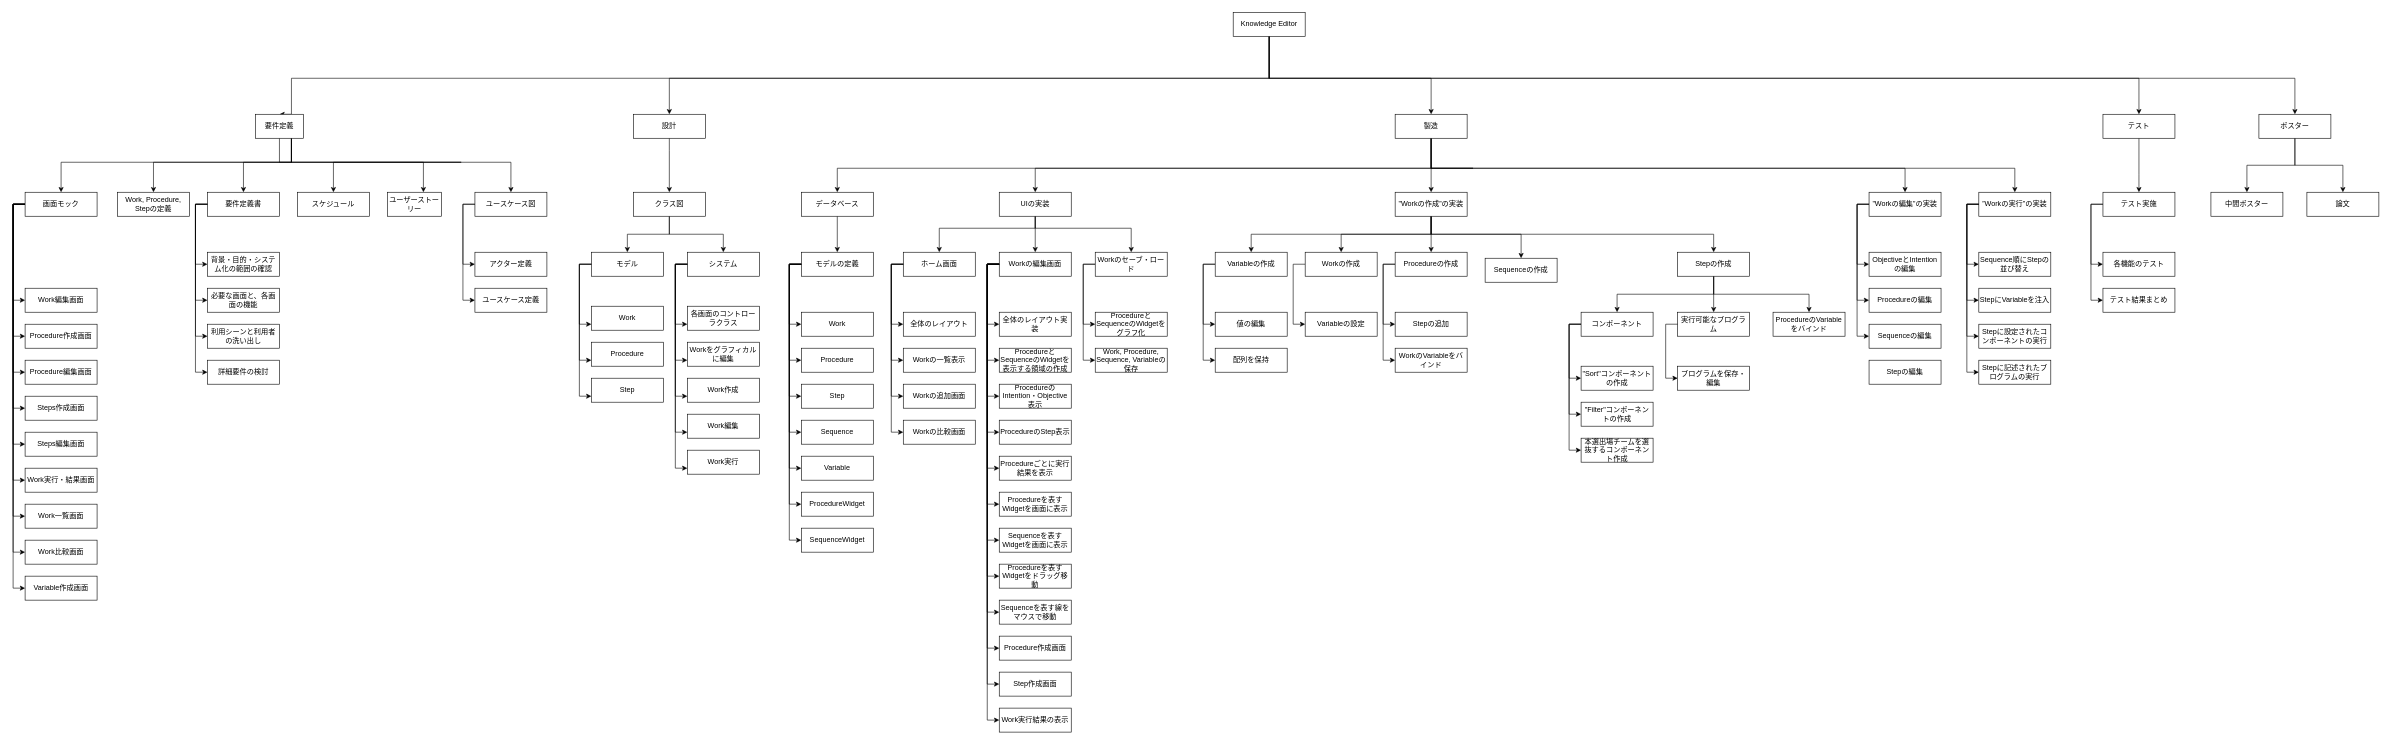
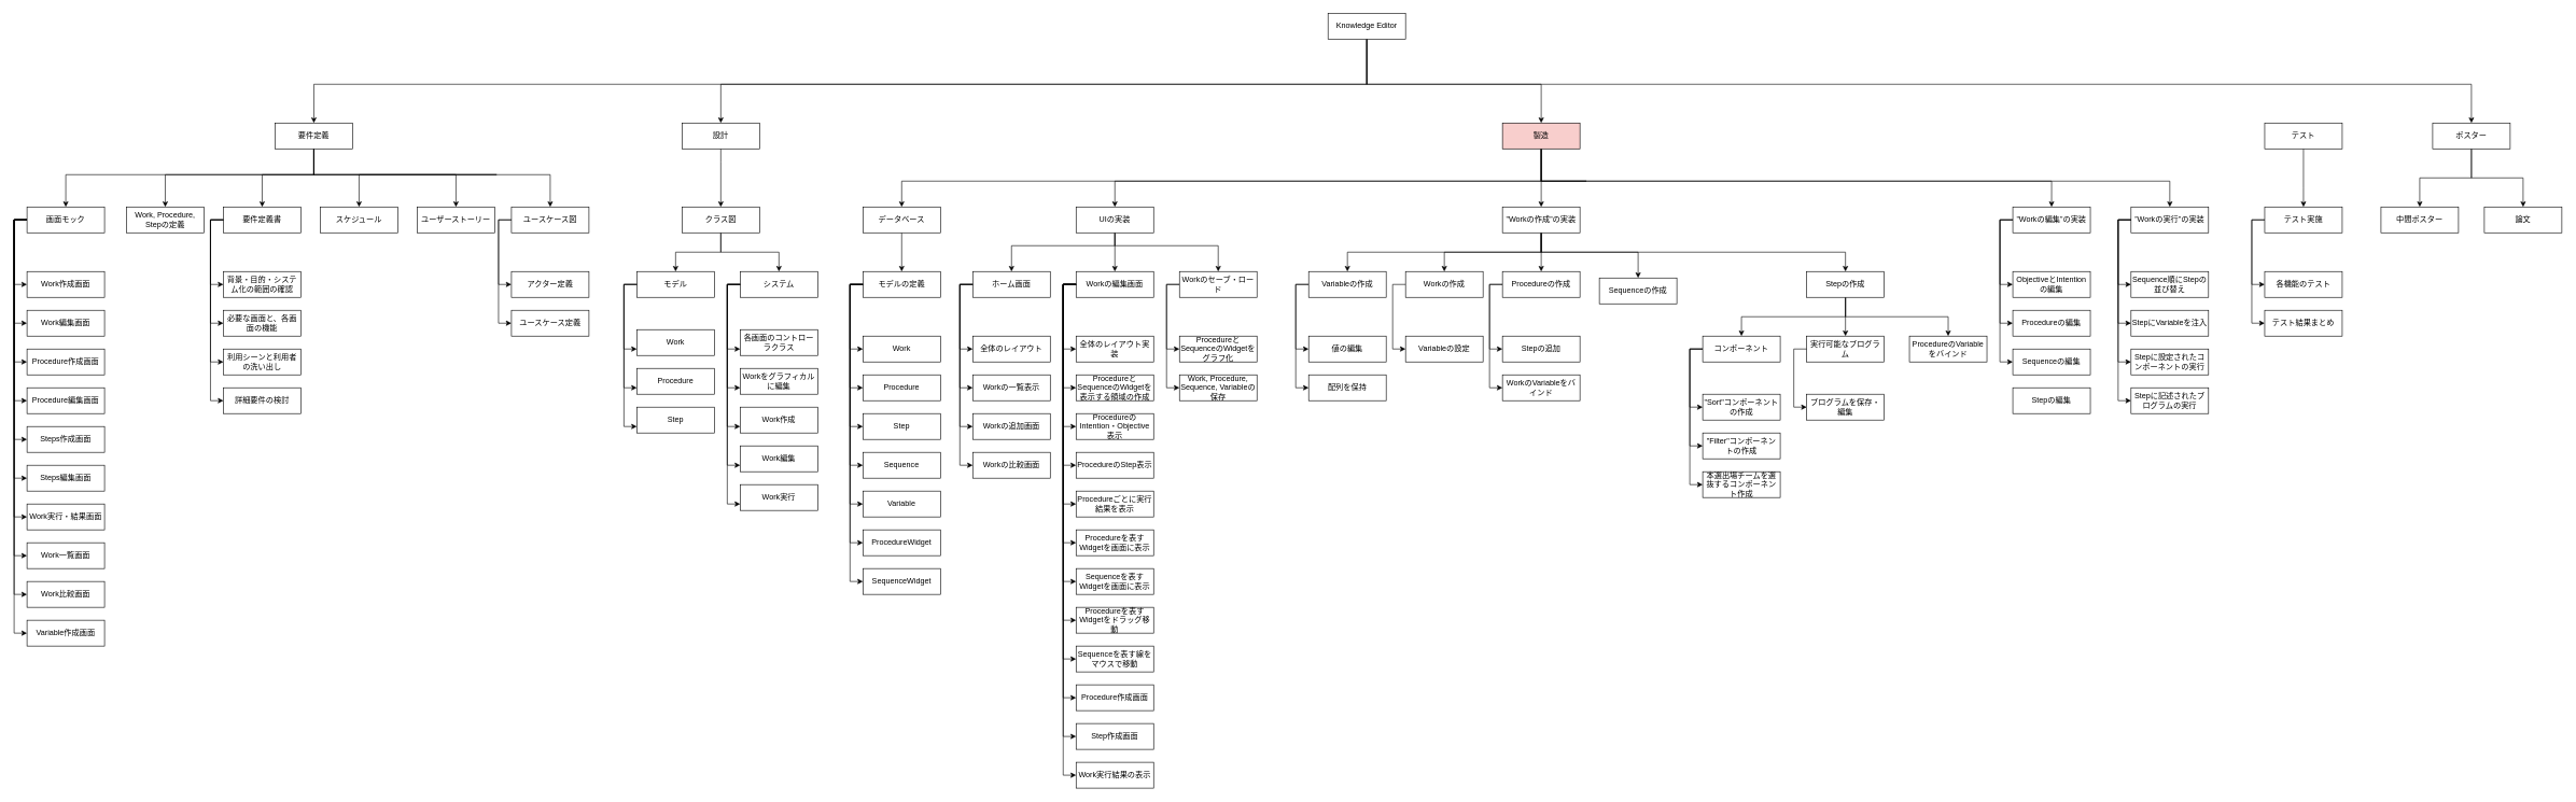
- <mxCell id="7" style="edgeStyle=orthogonalEdgeStyle;rounded=0;orthogonalLoop=1;jettySize=auto;html=1;entryX=0.5;entryY=0;entryDx=0;entryDy=0;" parent="1" source="9" target="24" edge="1"><mxGeometry relative="1" as="geometry"><Array as="points"><mxPoint x="2115" y="130" /><mxPoint x="3565" y="130" /></Array></mxGeometry></mxCell>
- <mxCell id="16" value="要件定義" style="rounded=0;whiteSpace=wrap;html=1;" parent="1" vertex="1"><mxGeometry x="425" y="190" width="80" height="40" as="geometry" /></mxCell>
+ <mxCell id="16" value="要件定義" style="rounded=0;whiteSpace=wrap;html=1;" parent="1" vertex="1"><mxGeometry x="425" y="190" width="120" height="40" as="geometry" /></mxCell>
- <mxCell id="22" value="製造" style="rounded=0;whiteSpace=wrap;html=1;" parent="1" vertex="1"><mxGeometry x="2325" y="190" width="120" height="40" as="geometry" /></mxCell>
+ <mxCell id="22" value="製造" style="rounded=0;whiteSpace=wrap;html=1;fillColor=#f8cecc;" parent="1" vertex="1"><mxGeometry x="2325" y="190" width="120" height="40" as="geometry" /></mxCell>
- <mxCell id="80" value="ユーザーストーリー" style="rounded=0;whiteSpace=wrap;html=1;" parent="1" vertex="1"><mxGeometry x="645" y="320" width="90" height="40" as="geometry" /></mxCell>
+ <mxCell id="80" value="ユーザーストーリー" style="rounded=0;whiteSpace=wrap;html=1;" parent="1" vertex="1"><mxGeometry x="645" y="320" width="120" height="40" as="geometry" /></mxCell>
+ <mxCell id="173" style="edgeStyle=orthogonalEdgeStyle;rounded=0;orthogonalLoop=1;jettySize=auto;html=1;entryX=0;entryY=0.5;entryDx=0;entryDy=0;" parent="1" source="183" target="184" edge="1"><mxGeometry relative="1" as="geometry"><Array as="points"><mxPoint x="20.97" y="340" /><mxPoint x="20.97" y="440" /></Array></mxGeometry></mxCell>
+ <mxCell id="184" value="Work作成画面" style="rounded=0;whiteSpace=wrap;html=1;" parent="1" vertex="1"><mxGeometry x="40.97" y="420" width="120" height="40" as="geometry" /></mxCell>
